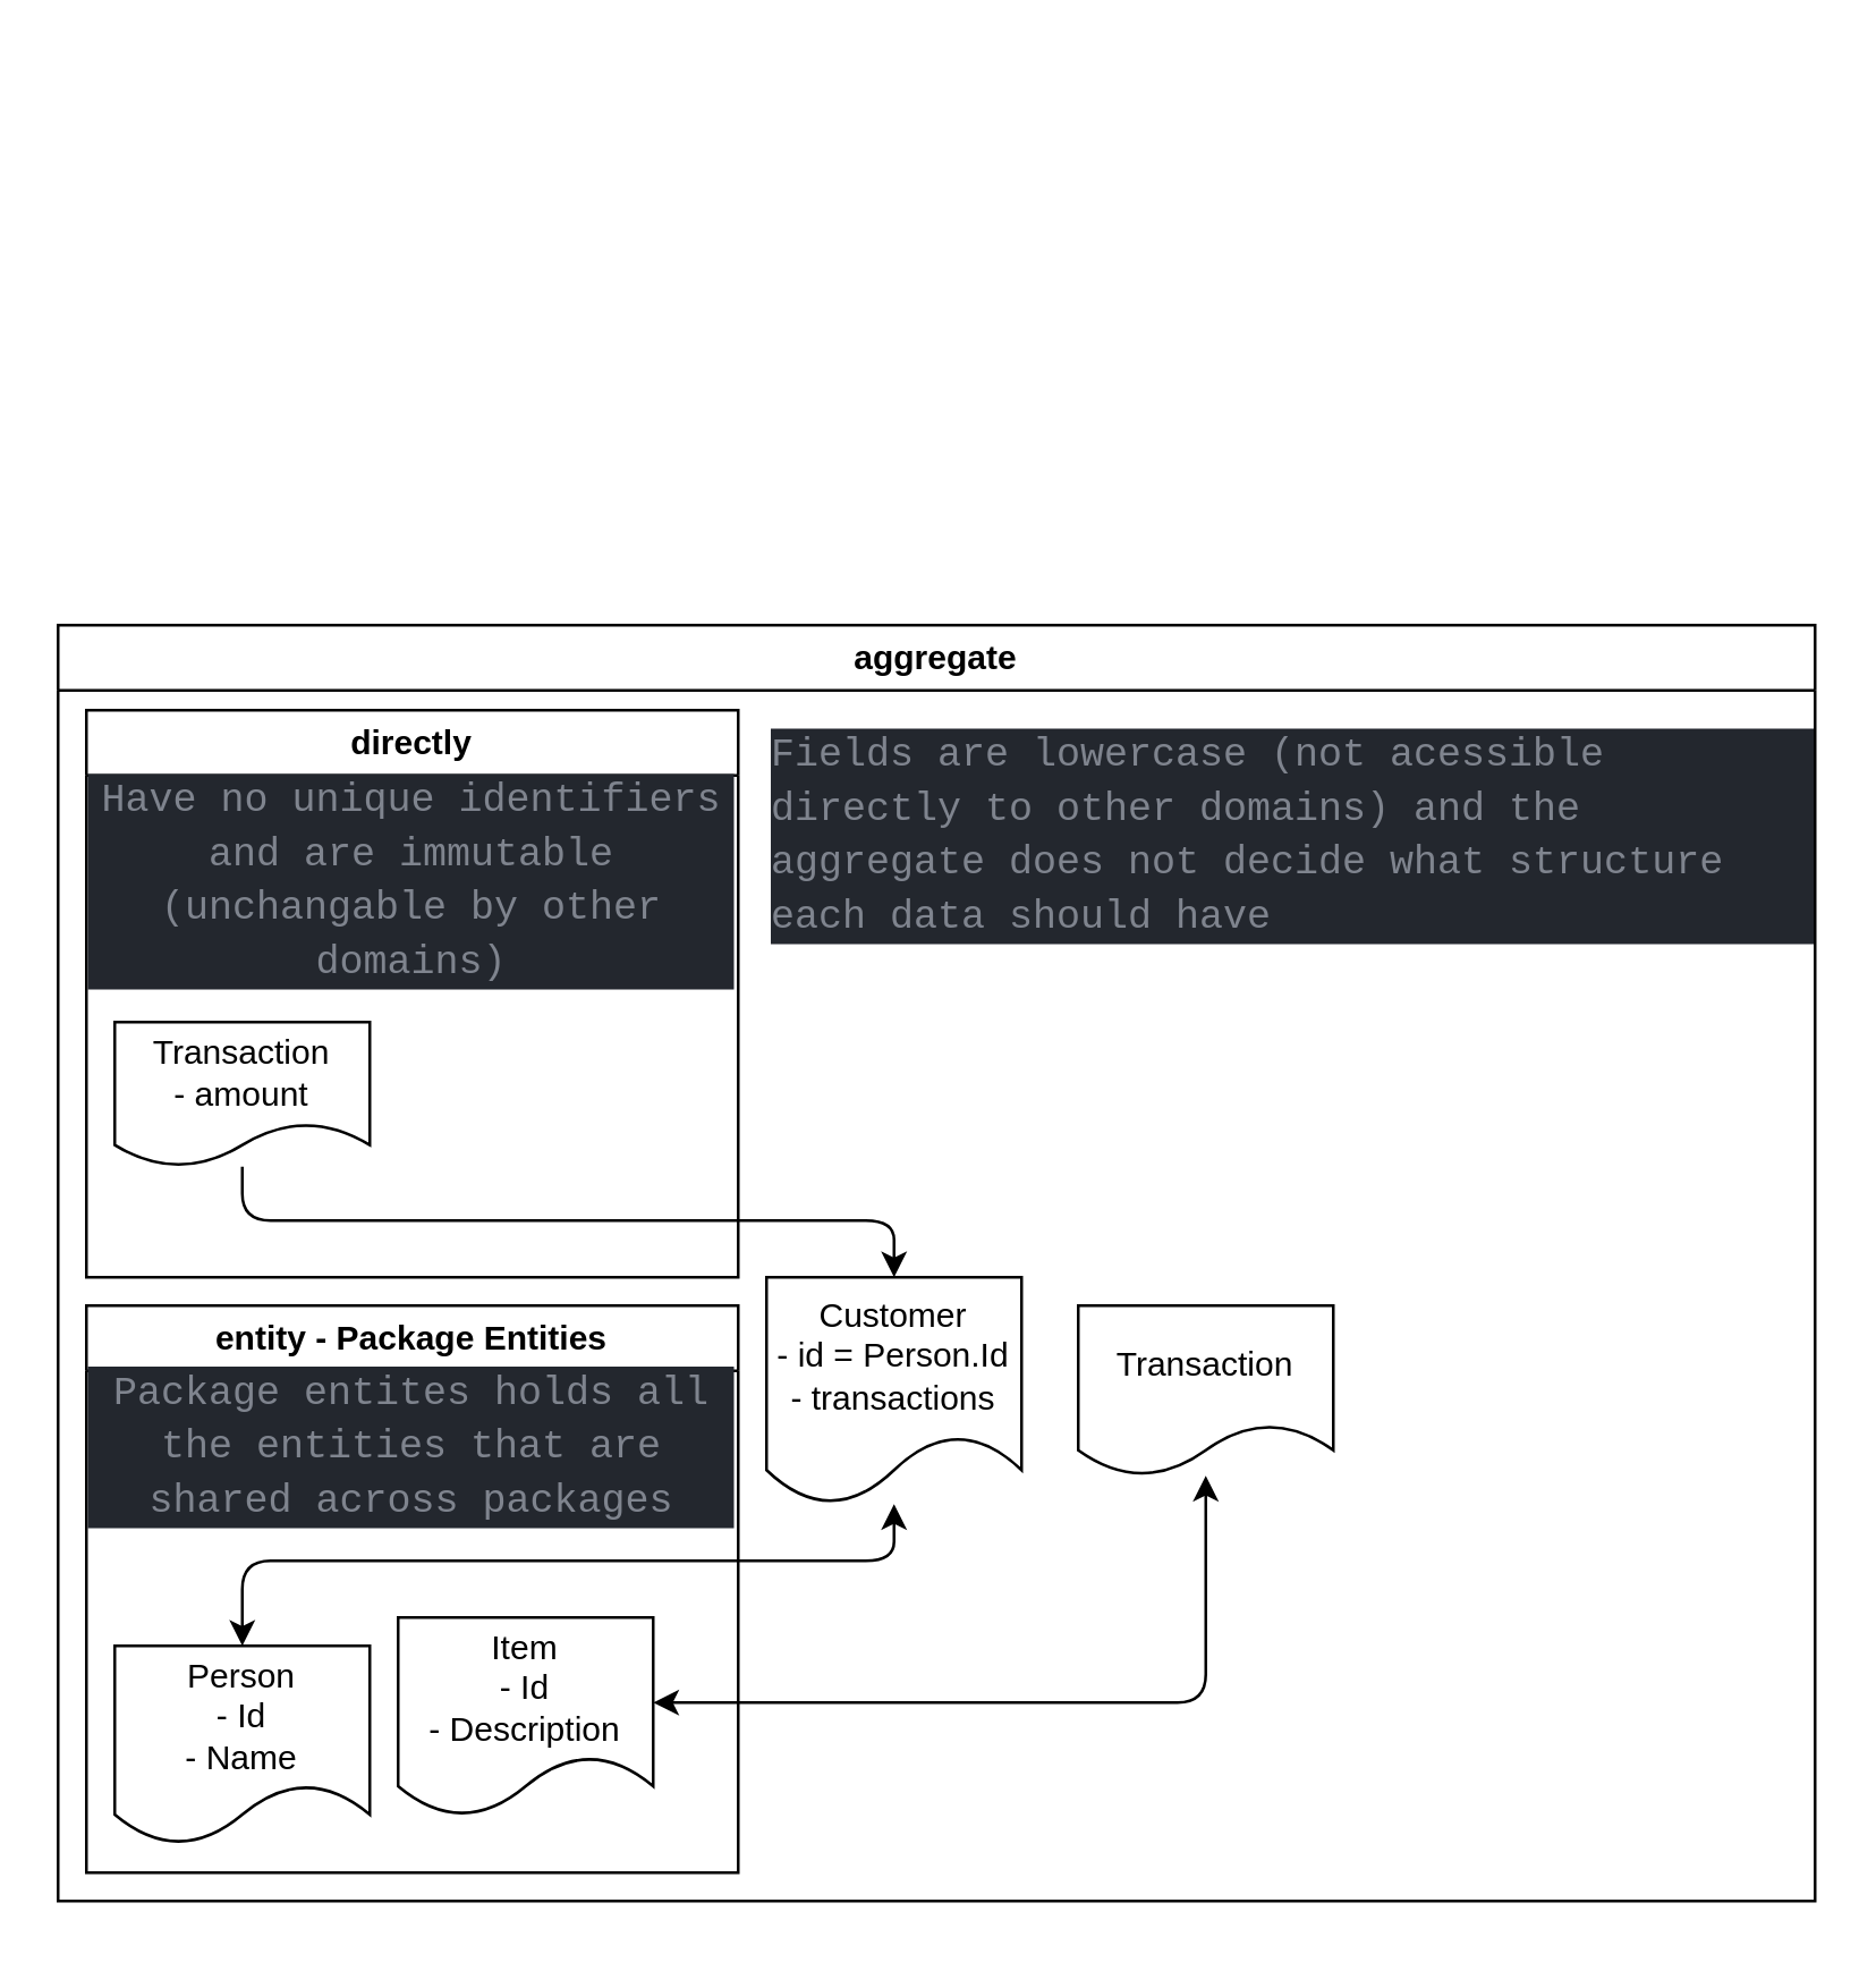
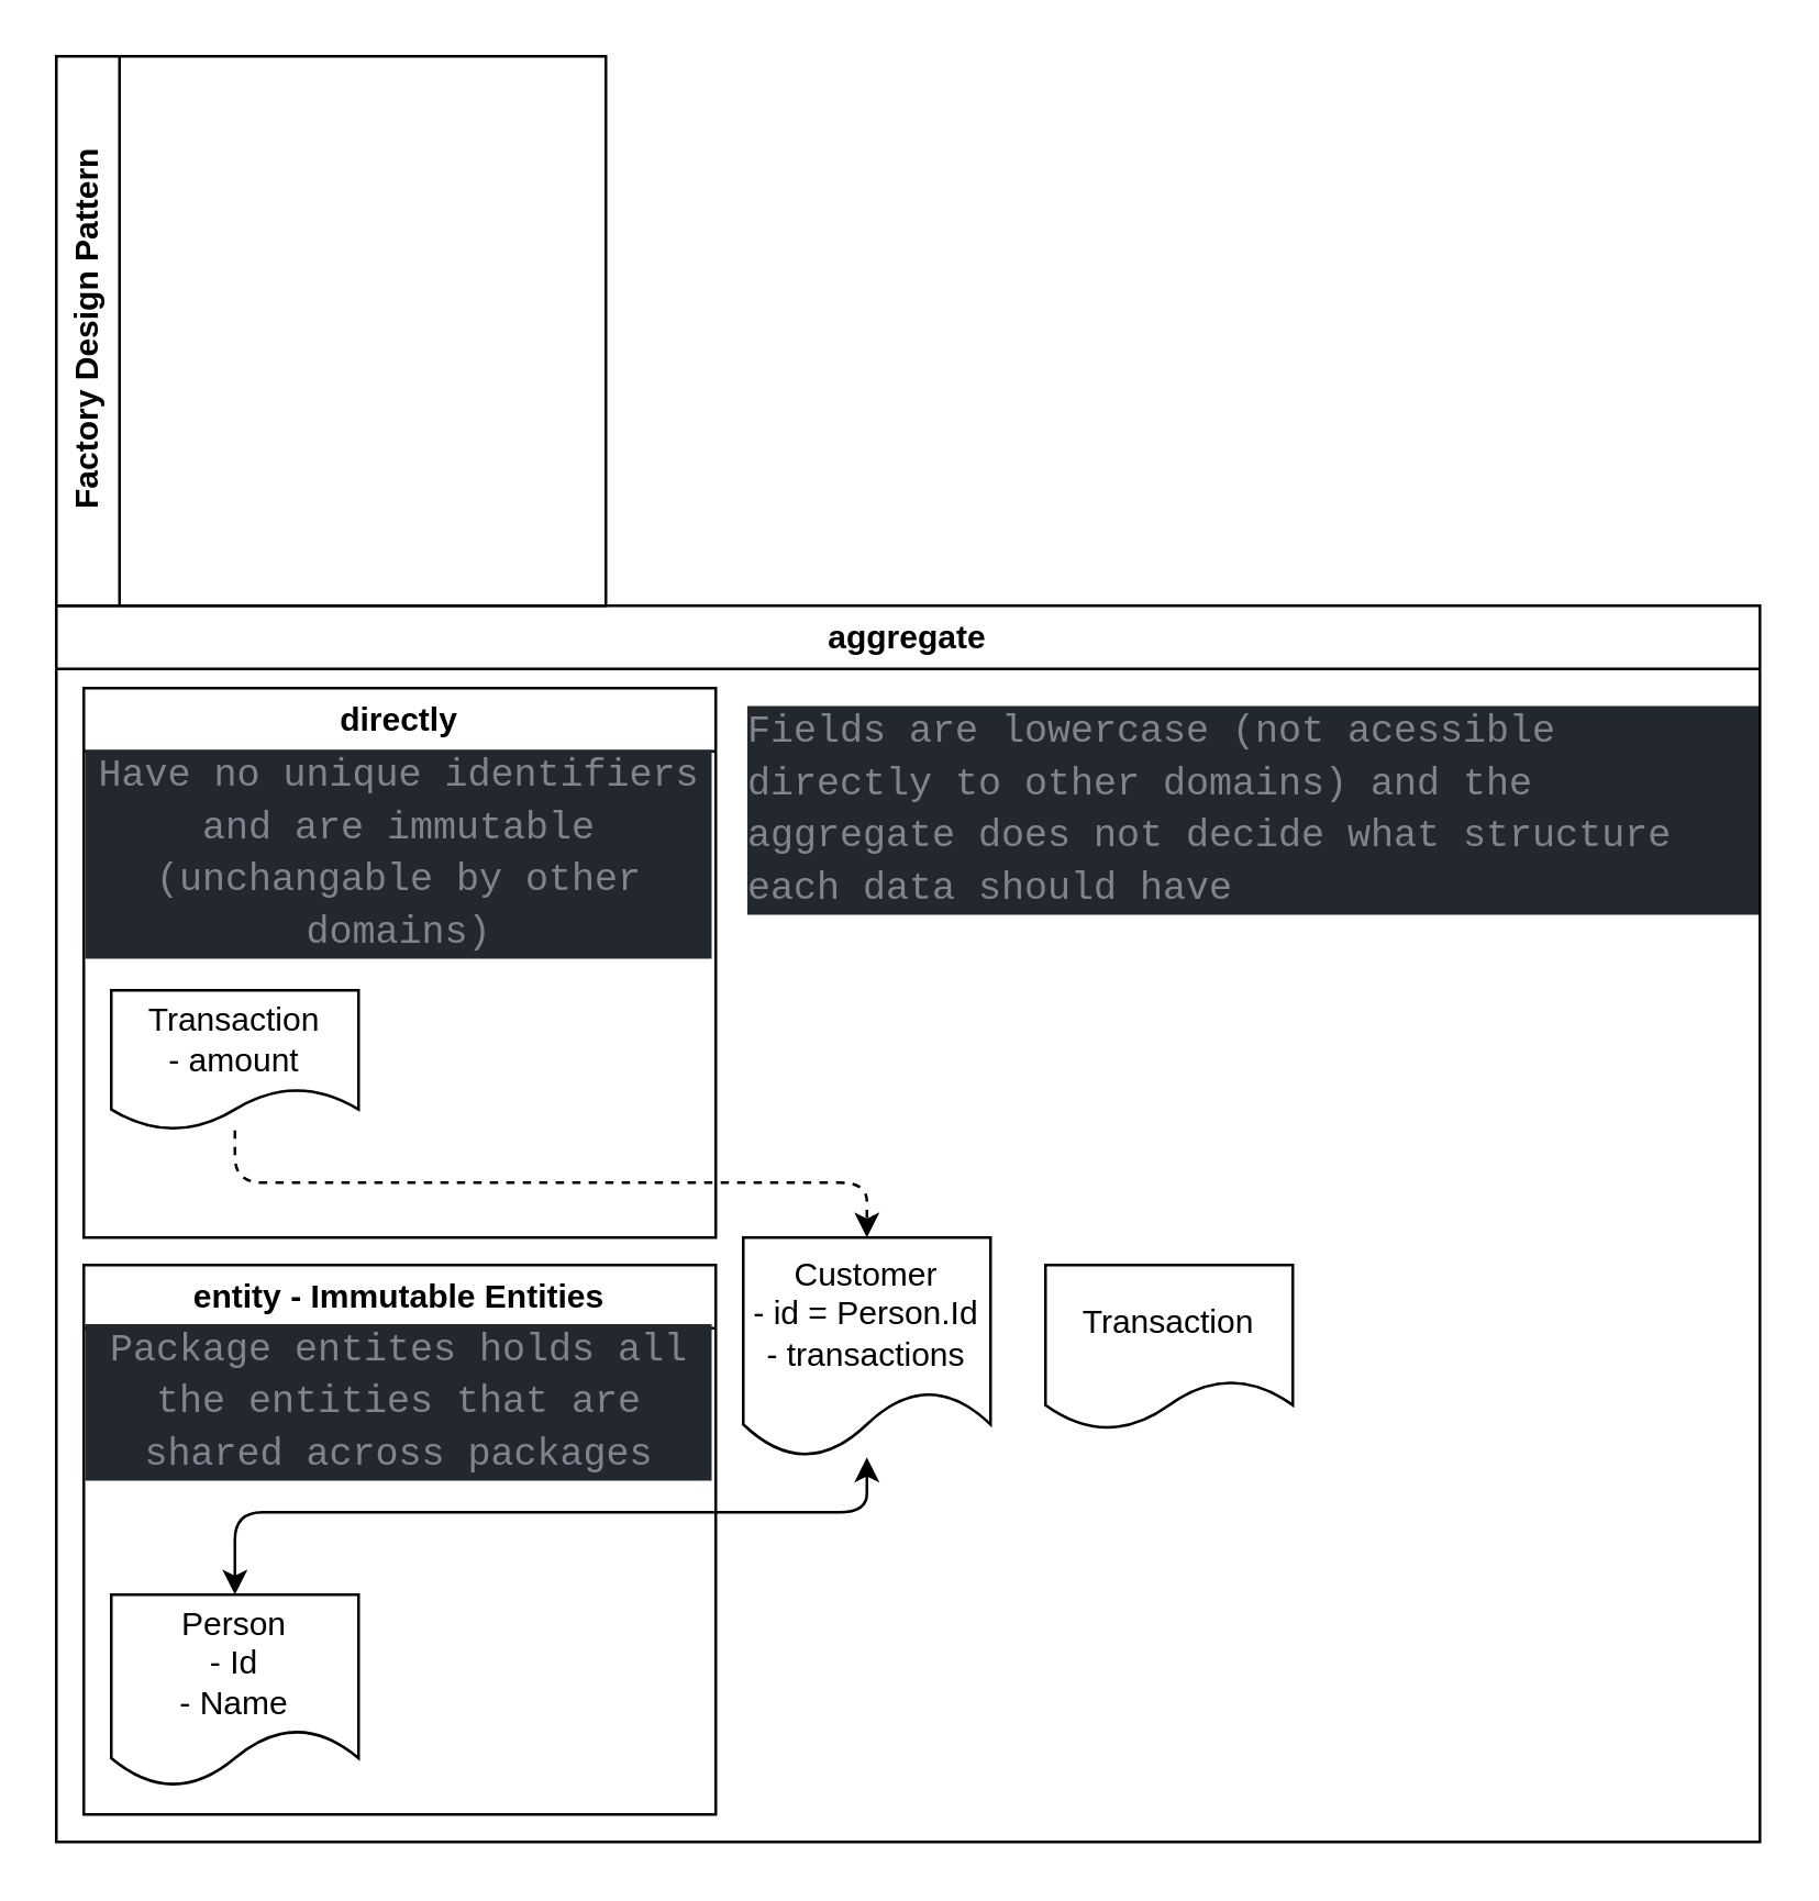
+ <mxCell id="16" value="Factory Design Pattern" style="swimlane;horizontal=0;whiteSpace=wrap;html=1;" vertex="1" parent="1"><mxGeometry x="20" y="20" width="200" height="200" as="geometry" /></mxCell>
- <mxCell id="12" style="edgeStyle=orthogonalEdgeStyle;html=1;startArrow=none;startFill=0;" edge="1" parent="8" source="11" target="9"><mxGeometry relative="1" as="geometry"><Array as="points"><mxPoint x="65" y="210" /><mxPoint x="295" y="210" /></Array></mxGeometry></mxCell>
+ <mxCell id="12" style="edgeStyle=orthogonalEdgeStyle;html=1;startArrow=none;startFill=0;dashed=1;" edge="1" parent="8" source="11" target="9"><mxGeometry relative="1" as="geometry"><Array as="points"><mxPoint x="65" y="210" /><mxPoint x="295" y="210" /></Array></mxGeometry></mxCell>
- <mxCell id="2" value="entity - Package Entities" style="swimlane;whiteSpace=wrap;html=1;" vertex="1" parent="1"><mxGeometry x="30" y="460" width="230" height="200" as="geometry" /></mxCell>
+ <mxCell id="2" value="entity - Immutable Entities" style="swimlane;whiteSpace=wrap;html=1;" vertex="1" parent="1"><mxGeometry x="30" y="460" width="230" height="200" as="geometry" /></mxCell>
- <mxCell id="15" style="edgeStyle=orthogonalEdgeStyle;html=1;startArrow=classic;startFill=1;" edge="1" parent="1" source="5" target="10"><mxGeometry relative="1" as="geometry"><Array as="points"><mxPoint x="425" y="600" /></Array></mxGeometry></mxCell>
- <mxCell id="5" value="Item&lt;br&gt;- Id&lt;br&gt;- Description" style="shape=document;whiteSpace=wrap;html=1;boundedLbl=1;" vertex="1" parent="2"><mxGeometry x="110" y="110" width="90" height="70" as="geometry" /></mxCell>
